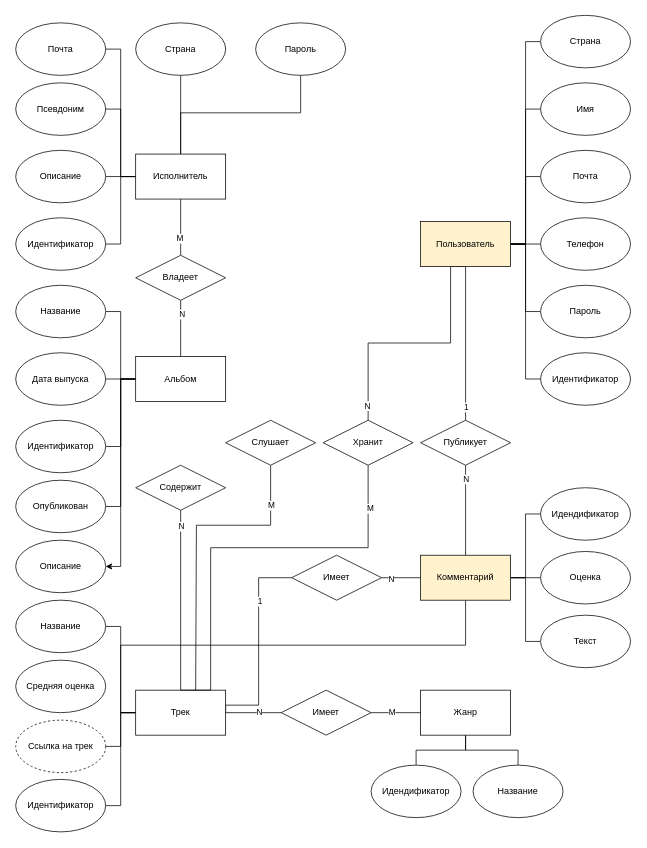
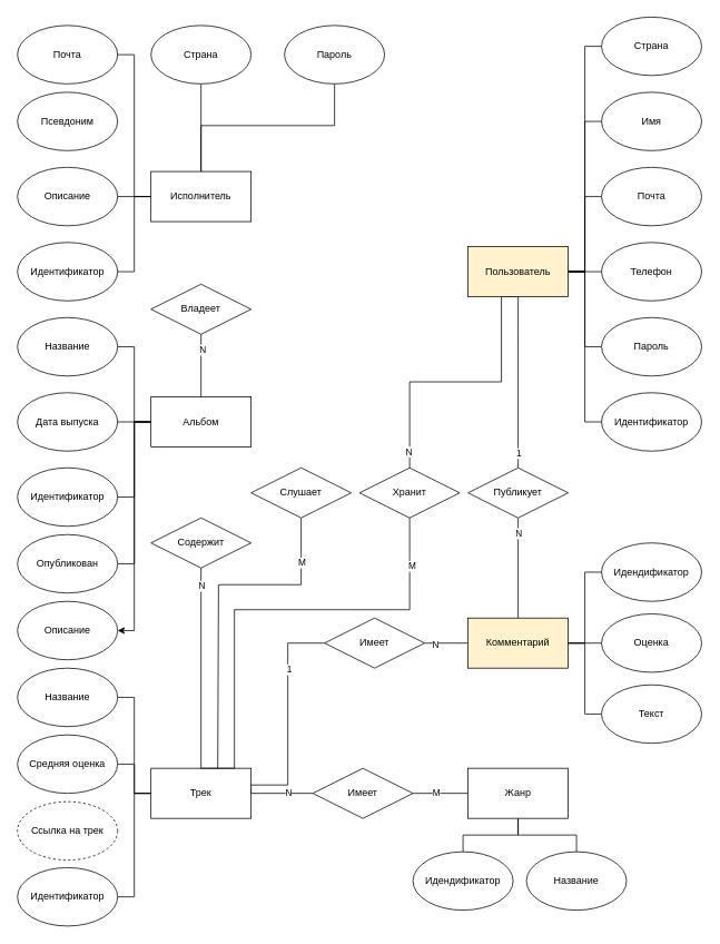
- <mxCell id="26" style="edgeStyle=orthogonalEdgeStyle;rounded=0;orthogonalLoop=1;jettySize=auto;html=1;exitX=0;exitY=0.5;exitDx=0;exitDy=0;entryX=1;entryY=0.5;entryDx=0;entryDy=0;endArrow=none;endFill=0;" parent="1" source="34" target="35" edge="1"><mxGeometry relative="1" as="geometry" /></mxCell>
- <mxCell id="29" style="edgeStyle=orthogonalEdgeStyle;rounded=0;orthogonalLoop=1;jettySize=auto;html=1;exitX=0.5;exitY=1;exitDx=0;exitDy=0;entryX=0.5;entryY=0;entryDx=0;entryDy=0;endArrow=none;endFill=0;" parent="1" source="34" target="51" edge="1"><mxGeometry relative="1" as="geometry" /></mxCell>
- <mxCell id="30" value="M" style="edgeLabel;html=1;align=center;verticalAlign=middle;resizable=0;points=[];" parent="29" vertex="1" connectable="0"><mxGeometry x="0.387" y="-2" relative="1" as="geometry"><mxPoint as="offset" /></mxGeometry></mxCell>
- <mxCell id="20" style="edgeStyle=orthogonalEdgeStyle;rounded=0;orthogonalLoop=1;jettySize=auto;html=1;exitX=0;exitY=0.5;exitDx=0;exitDy=0;endArrow=none;endFill=0;" parent="1" source="23" target="64" edge="1"><mxGeometry relative="1" as="geometry" /></mxCell>
+ <mxCell id="20" style="edgeStyle=orthogonalEdgeStyle;rounded=0;orthogonalLoop=1;jettySize=auto;html=1;exitX=0;exitY=0.5;exitDx=0;exitDy=0;endArrow=none;endFill=0;" parent="1" source="23" target="77" edge="1"><mxGeometry relative="1" as="geometry" /></mxCell>
- <mxCell id="21" style="edgeStyle=orthogonalEdgeStyle;rounded=0;orthogonalLoop=1;jettySize=auto;html=1;exitX=0;exitY=0.5;exitDx=0;exitDy=0;entryX=1;entryY=0.5;entryDx=0;entryDy=0;endArrow=none;endFill=0;" parent="1" source="23" target="25" edge="1"><mxGeometry relative="1" as="geometry" /></mxCell>
